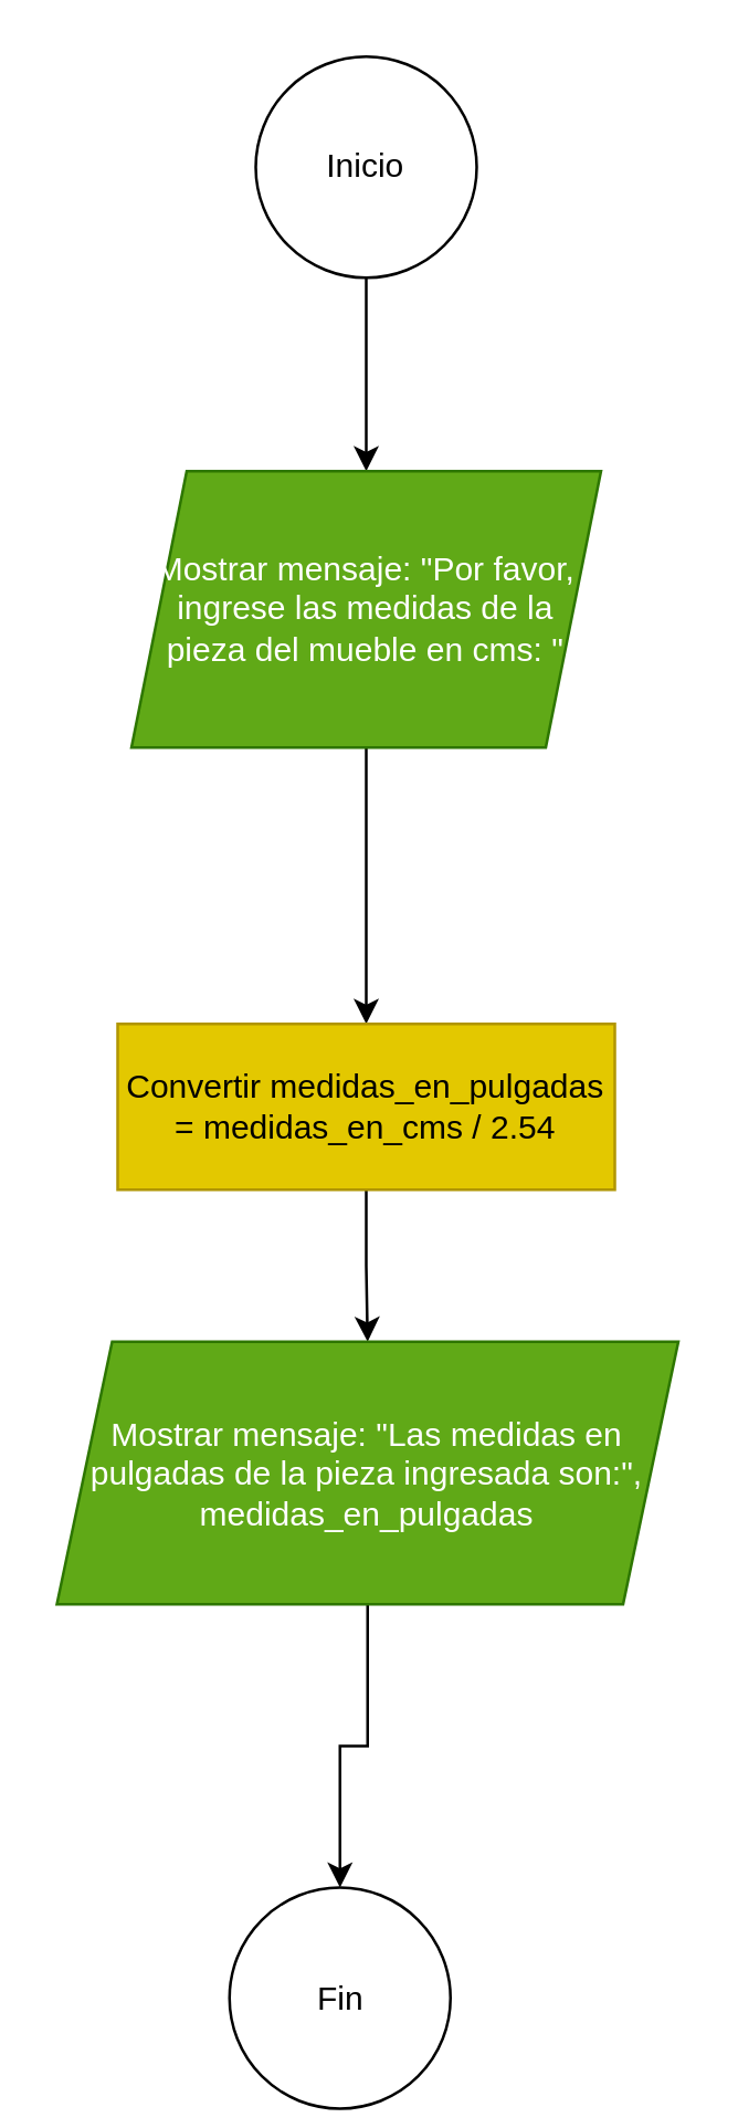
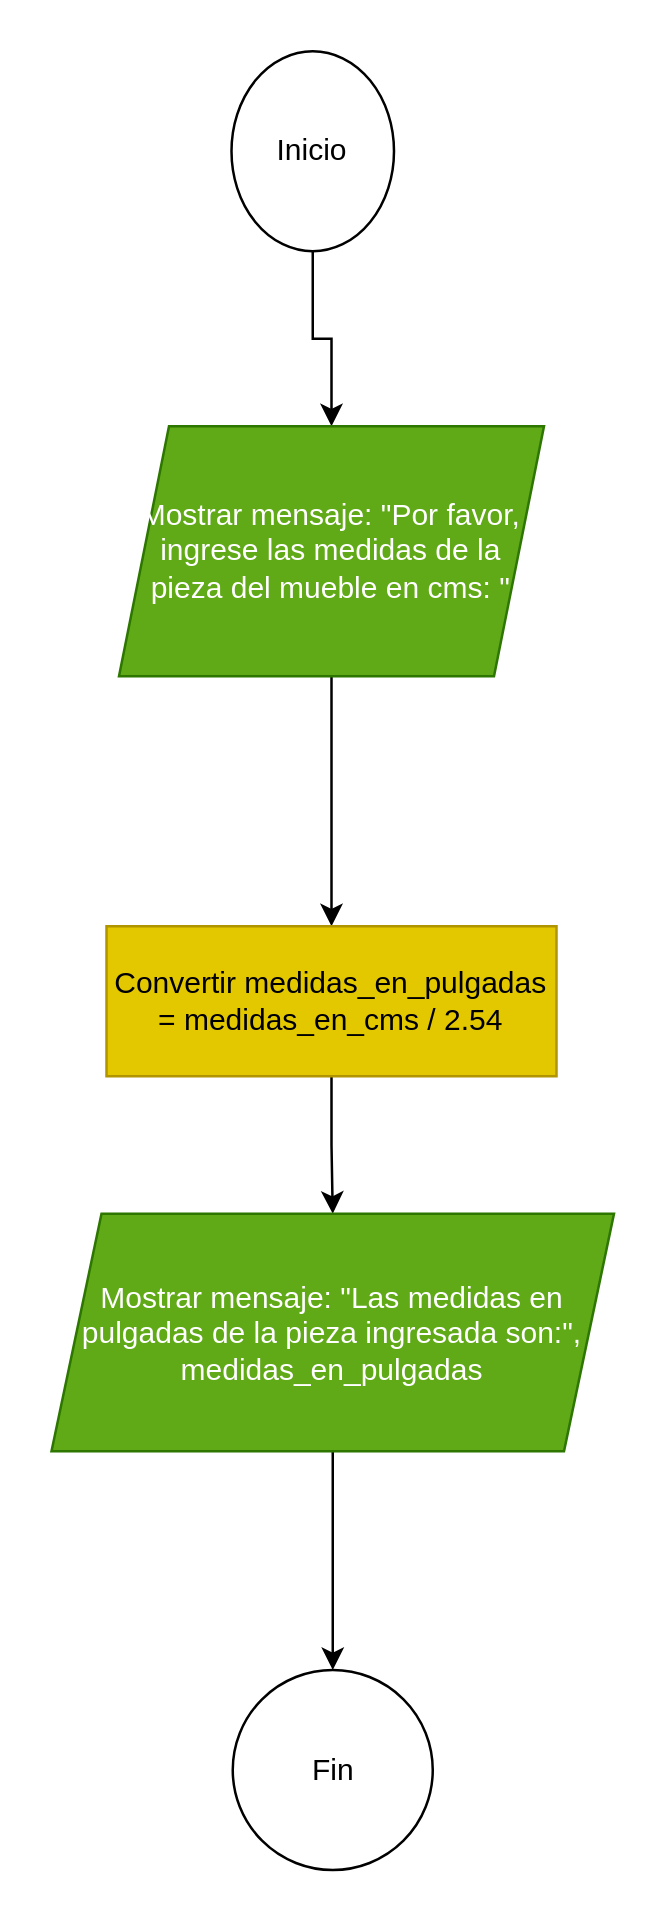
- <mxCell id="3" value="Inicio" style="ellipse;whiteSpace=wrap;html=1;aspect=fixed;" vertex="1" parent="1"><mxGeometry x="92" y="20" width="80" height="80" as="geometry" /></mxCell>
+ <mxCell id="3" value="Inicio" style="ellipse;whiteSpace=wrap;html=1;aspect=fixed;" vertex="1" parent="1"><mxGeometry x="92" y="20" width="65" height="80" as="geometry" /></mxCell>
- <mxCell id="10" value="Fin" style="ellipse;whiteSpace=wrap;html=1;" vertex="1" parent="1"><mxGeometry x="82.5" y="682.5" width="80" height="80" as="geometry" /></mxCell>
+ <mxCell id="10" value="Fin" style="ellipse;whiteSpace=wrap;html=1;" vertex="1" parent="1"><mxGeometry x="92.5" y="667.5" width="80" height="80" as="geometry" /></mxCell>
